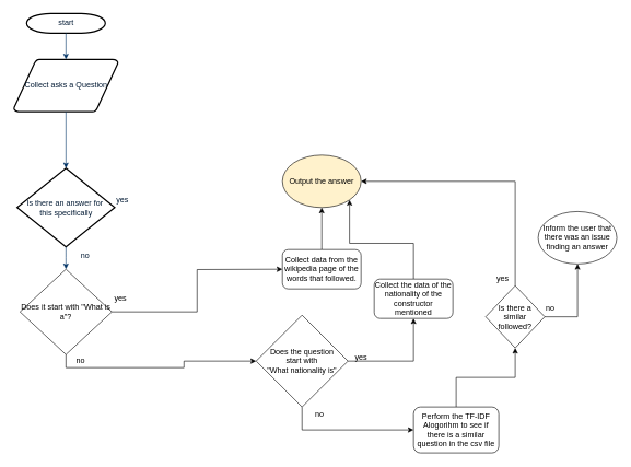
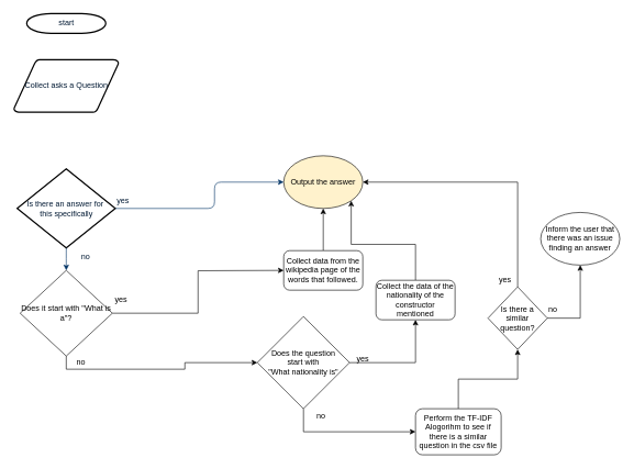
- <mxCell id="5" style="fontColor=#001933;fontStyle=1;strokeColor=#003366;strokeWidth=1;html=1;" parent="1" source="2" target="3" edge="1"><mxGeometry relative="1" as="geometry" /></mxCell>
- <mxCell id="6" style="entryX=0.5;entryY=0;entryPerimeter=0;fontColor=#001933;fontStyle=1;strokeColor=#003366;strokeWidth=1;html=1;exitX=0.5;exitY=1;exitDx=0;exitDy=0;exitPerimeter=0;" parent="1" source="3" target="4" edge="1"><mxGeometry relative="1" as="geometry"><mxPoint x="100.9" y="290" as="sourcePoint" /></mxGeometry></mxCell>
+ <mxCell id="7" value="" style="edgeStyle=elbowEdgeStyle;elbow=horizontal;exitX=1;exitY=0.5;exitPerimeter=0;fontColor=#001933;fontStyle=1;strokeColor=#003366;strokeWidth=1;html=1;entryX=0;entryY=0.5;entryDx=0;entryDy=0;" parent="1" source="4" target="11" edge="1"><mxGeometry x="381" y="28.5" width="100" height="100" as="geometry"><mxPoint x="530" y="407" as="sourcePoint" /><mxPoint x="410" y="290" as="targetPoint" /><Array as="points"><mxPoint x="325" y="360" /></Array></mxGeometry></mxCell>
- <mxCell id="27" value="Is there a similar followed?" style="rhombus;whiteSpace=wrap;html=1;" vertex="1" parent="1"><mxGeometry x="740" y="435" width="90" height="95" as="geometry" /></mxCell>
+ <mxCell id="27" value="Is there a similar question?" style="rhombus;whiteSpace=wrap;html=1;" vertex="1" parent="1"><mxGeometry x="740" y="435" width="90" height="95" as="geometry" /></mxCell>
